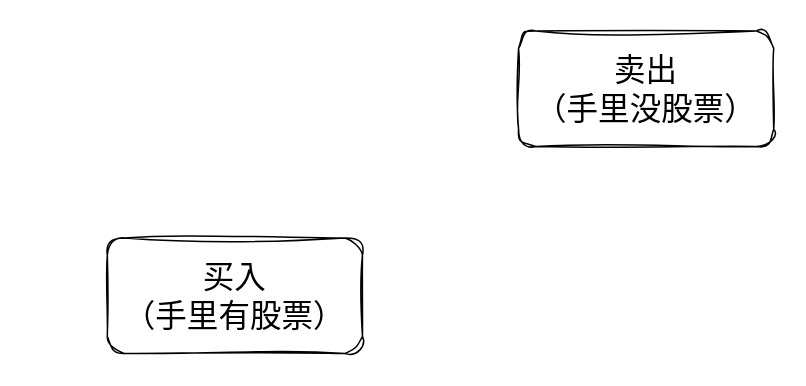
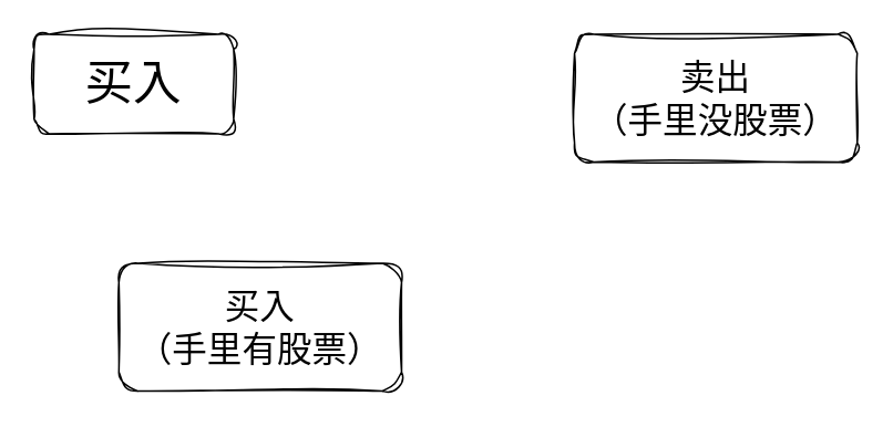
+ <mxCell id="2" value="&lt;font style=&quot;font-size: 29px;&quot;&gt;买入&lt;/font&gt;" style="rounded=1;whiteSpace=wrap;html=1;sketch=1;curveFitting=1;jiggle=2;" vertex="1" parent="1"><mxGeometry x="20" y="20" width="120" height="60" as="geometry" /></mxCell>
